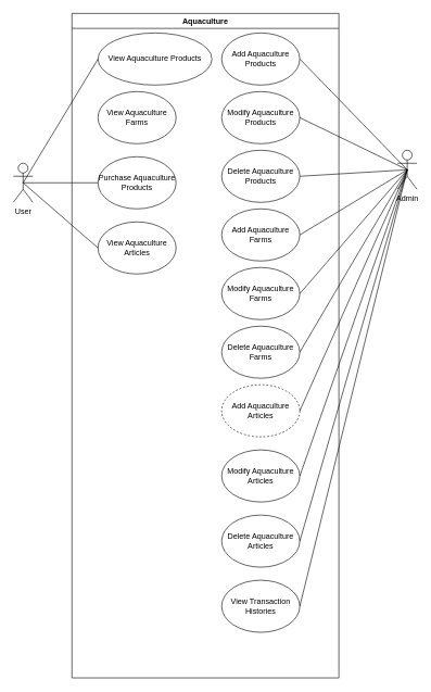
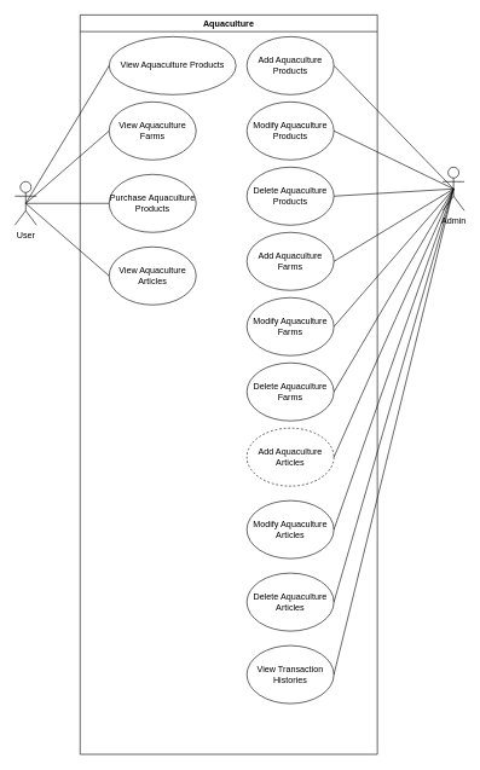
+ <mxCell id="27" value="" style="endArrow=none;html=1;rounded=0;exitX=0.5;exitY=0.5;exitDx=0;exitDy=0;exitPerimeter=0;entryX=0;entryY=0.5;entryDx=0;entryDy=0;" parent="1" source="17" target="4" edge="1"><mxGeometry width="50" height="50" relative="1" as="geometry"><mxPoint x="270" y="310" as="sourcePoint" /><mxPoint x="160" y="180" as="targetPoint" /></mxGeometry></mxCell>
